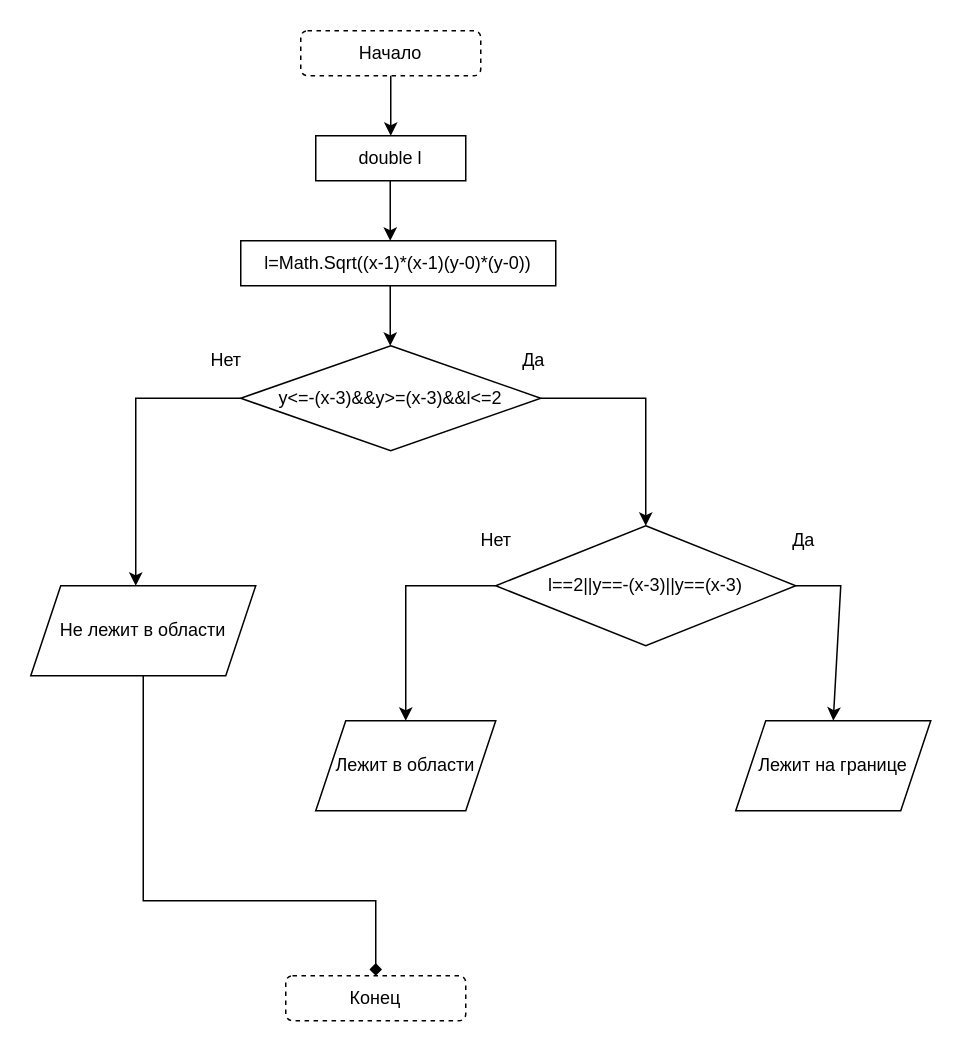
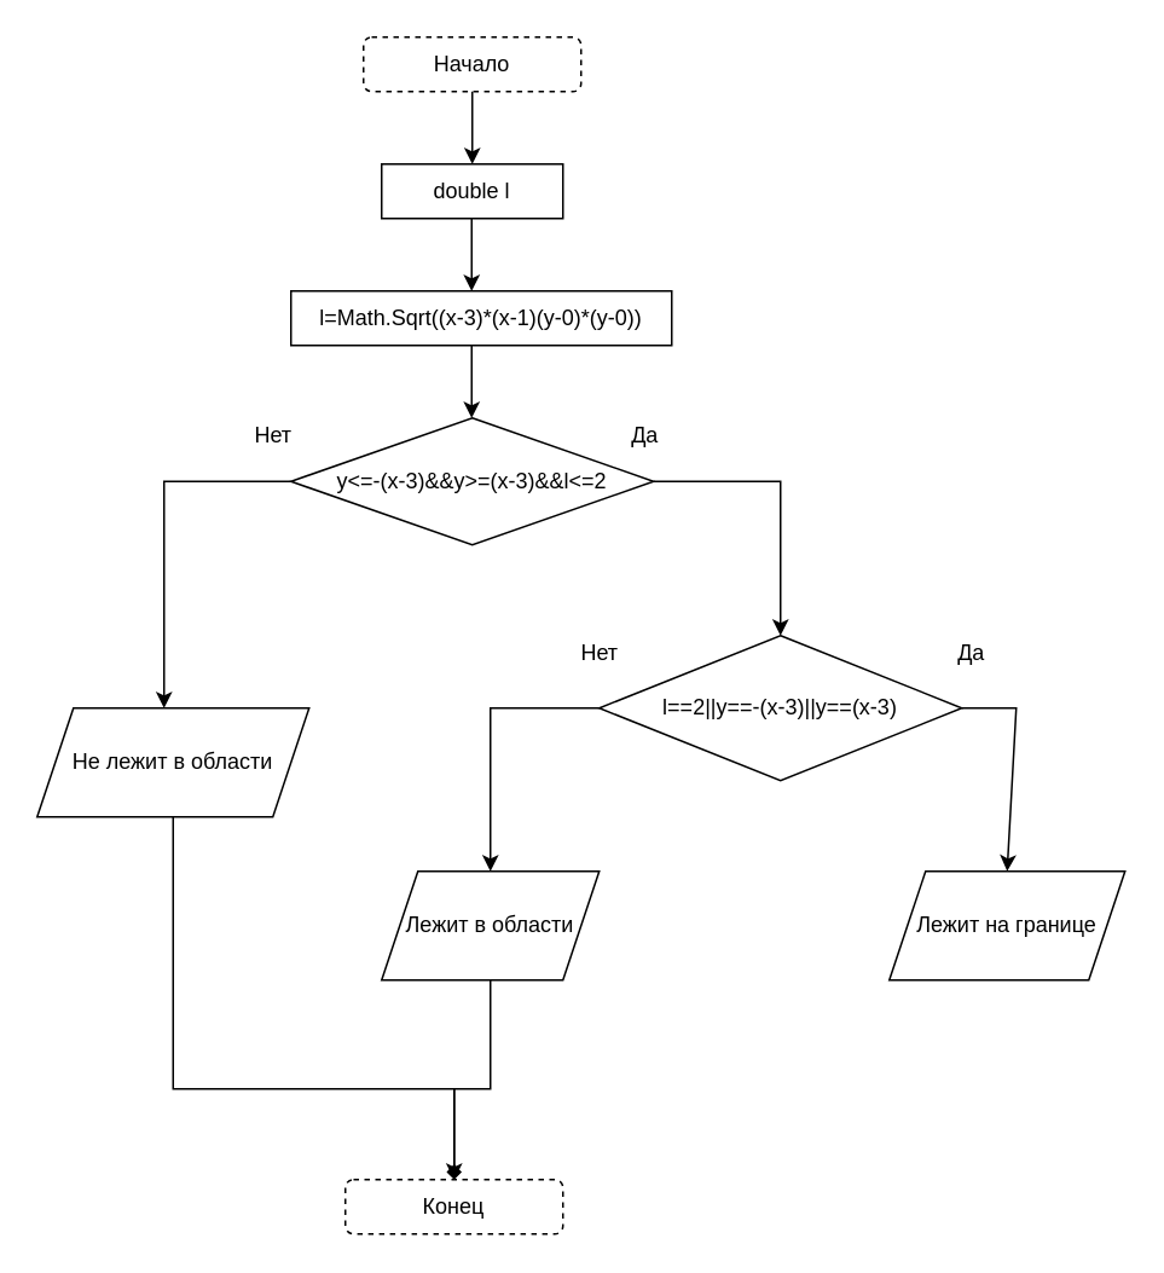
- <mxCell id="7" value="l=Math.Sqrt((x-1)*(x-1)(y-0)*(y-0))" style="rounded=0;whiteSpace=wrap;html=1;" vertex="1" parent="1"><mxGeometry x="160" y="160" width="210" height="30" as="geometry" /></mxCell>
+ <mxCell id="7" value="l=Math.Sqrt((x-3)*(x-1)(y-0)*(y-0))" style="rounded=0;whiteSpace=wrap;html=1;" vertex="1" parent="1"><mxGeometry x="160" y="160" width="210" height="30" as="geometry" /></mxCell>
+ <mxCell id="23" value="" style="endArrow=classic;html=1;rounded=0;exitX=0.5;exitY=1;exitDx=0;exitDy=0;entryX=0.5;entryY=0;entryDx=0;entryDy=0;" edge="1" parent="1" source="18" target="22"><mxGeometry width="50" height="50" relative="1" as="geometry"><mxPoint x="105" y="460" as="sourcePoint" /><mxPoint x="310" y="620" as="targetPoint" /><Array as="points"><mxPoint x="270" y="600" /><mxPoint x="250" y="600" /></Array></mxGeometry></mxCell>
